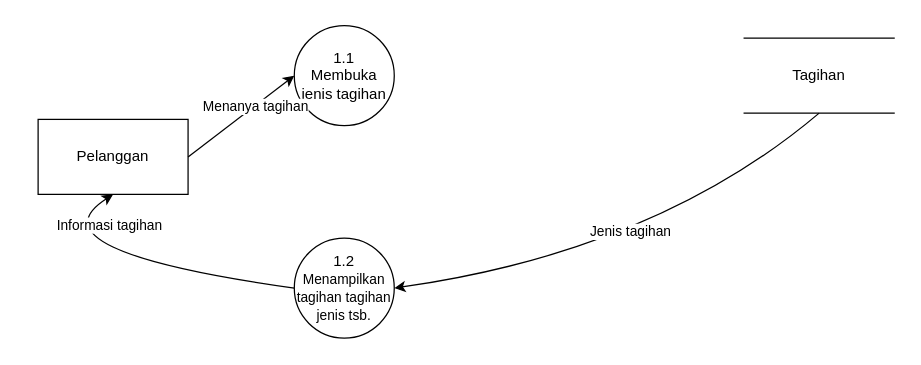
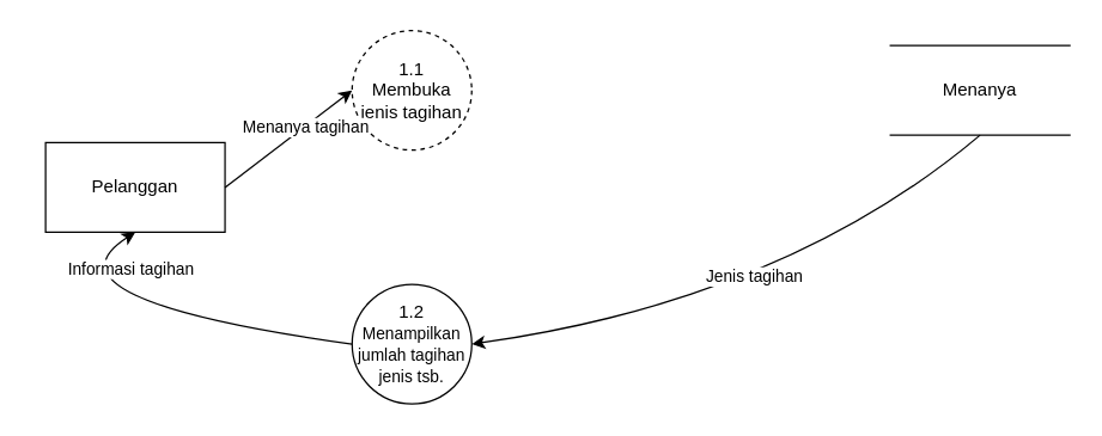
- <mxCell id="3" value="1.1&lt;br&gt;Membuka jenis tagihan" style="ellipse;whiteSpace=wrap;html=1;aspect=fixed;" vertex="1" parent="1"><mxGeometry x="235" y="20" width="80" height="80" as="geometry" /></mxCell>
+ <mxCell id="3" value="1.1&lt;br&gt;Membuka jenis tagihan" style="ellipse;whiteSpace=wrap;html=1;aspect=fixed;dashed=1;" vertex="1" parent="1"><mxGeometry x="235" y="20" width="80" height="80" as="geometry" /></mxCell>
- <mxCell id="2" value="Tagihan" style="shape=partialRectangle;whiteSpace=wrap;html=1;left=0;right=0;fillColor=none;" vertex="1" parent="1"><mxGeometry x="595" y="30" width="120" height="60" as="geometry" /></mxCell>
+ <mxCell id="2" value="Menanya" style="shape=partialRectangle;whiteSpace=wrap;html=1;left=0;right=0;fillColor=none;" vertex="1" parent="1"><mxGeometry x="595" y="30" width="120" height="60" as="geometry" /></mxCell>
- <mxCell id="5" value="1.2&lt;br&gt;&lt;span style=&quot;font-size: 11px&quot;&gt;Menampilkan tagihan tagihan&lt;/span&gt;&lt;br style=&quot;font-size: 11px&quot;&gt;&lt;span style=&quot;font-size: 11px&quot;&gt;jenis tsb.&lt;/span&gt;" style="ellipse;whiteSpace=wrap;html=1;aspect=fixed;" vertex="1" parent="1"><mxGeometry x="235" y="190" width="80" height="80" as="geometry" /></mxCell>
+ <mxCell id="5" value="1.2&lt;br&gt;&lt;span style=&quot;font-size: 11px&quot;&gt;Menampilkan jumlah tagihan&lt;/span&gt;&lt;br style=&quot;font-size: 11px&quot;&gt;&lt;span style=&quot;font-size: 11px&quot;&gt;jenis tsb.&lt;/span&gt;" style="ellipse;whiteSpace=wrap;html=1;aspect=fixed;" vertex="1" parent="1"><mxGeometry x="235" y="190" width="80" height="80" as="geometry" /></mxCell>
